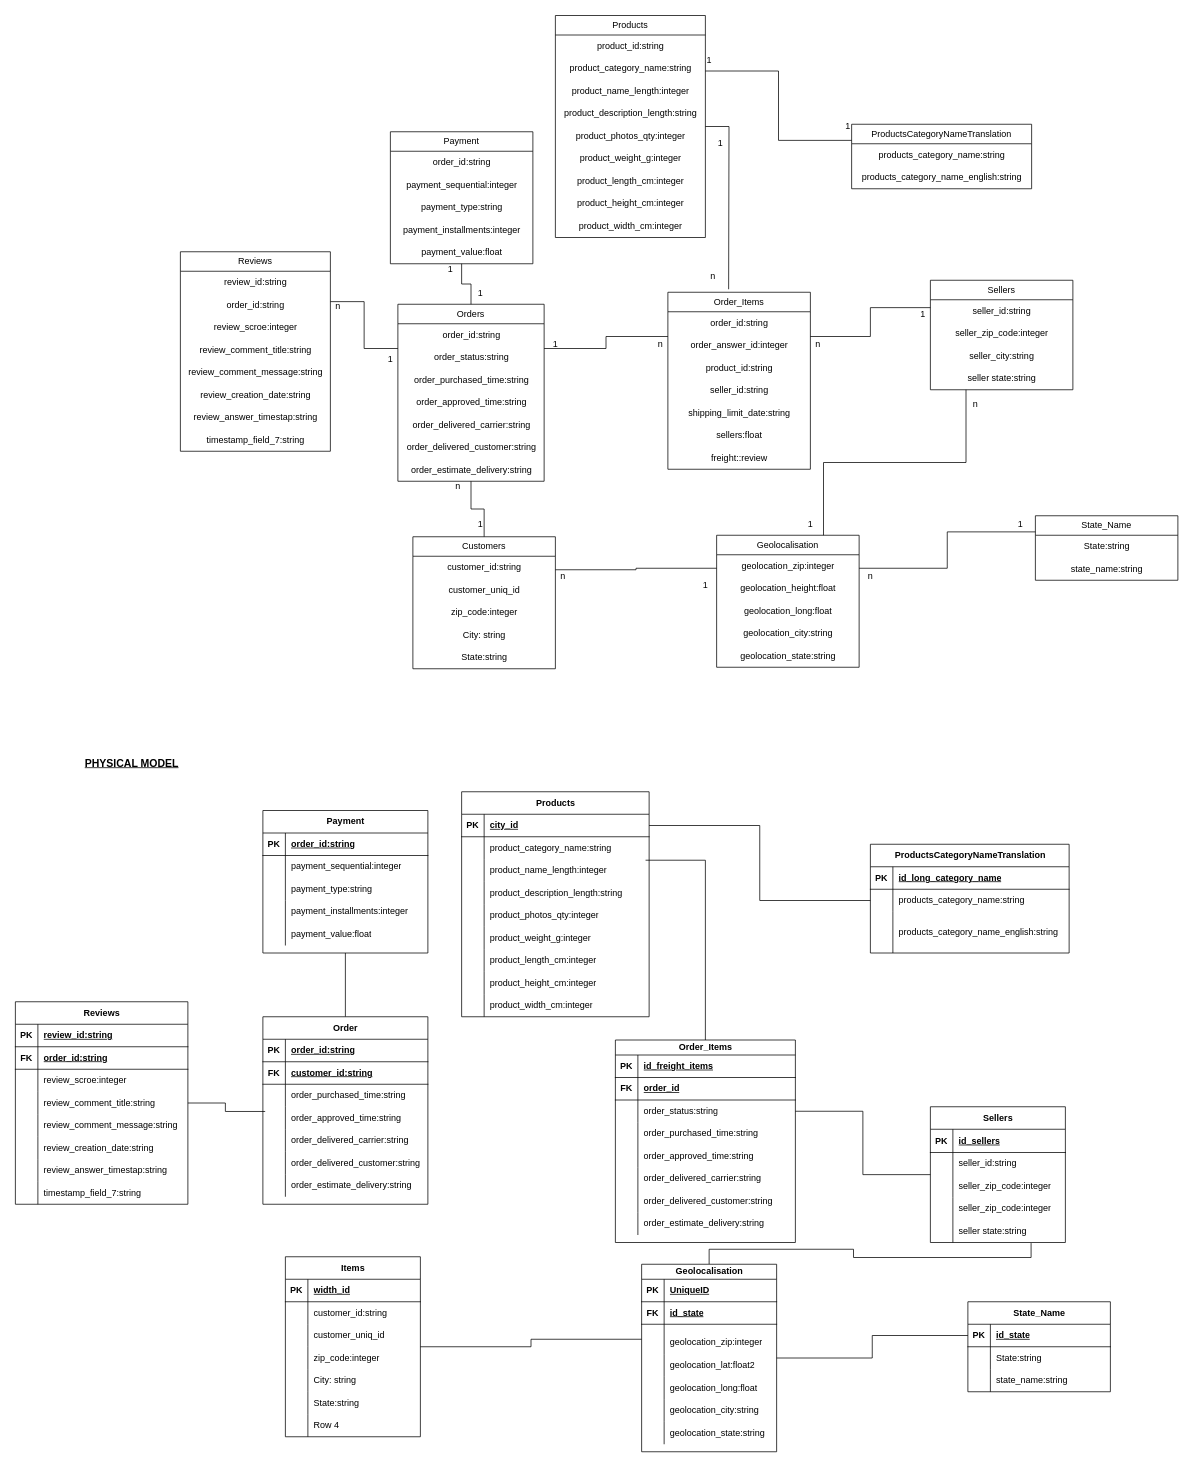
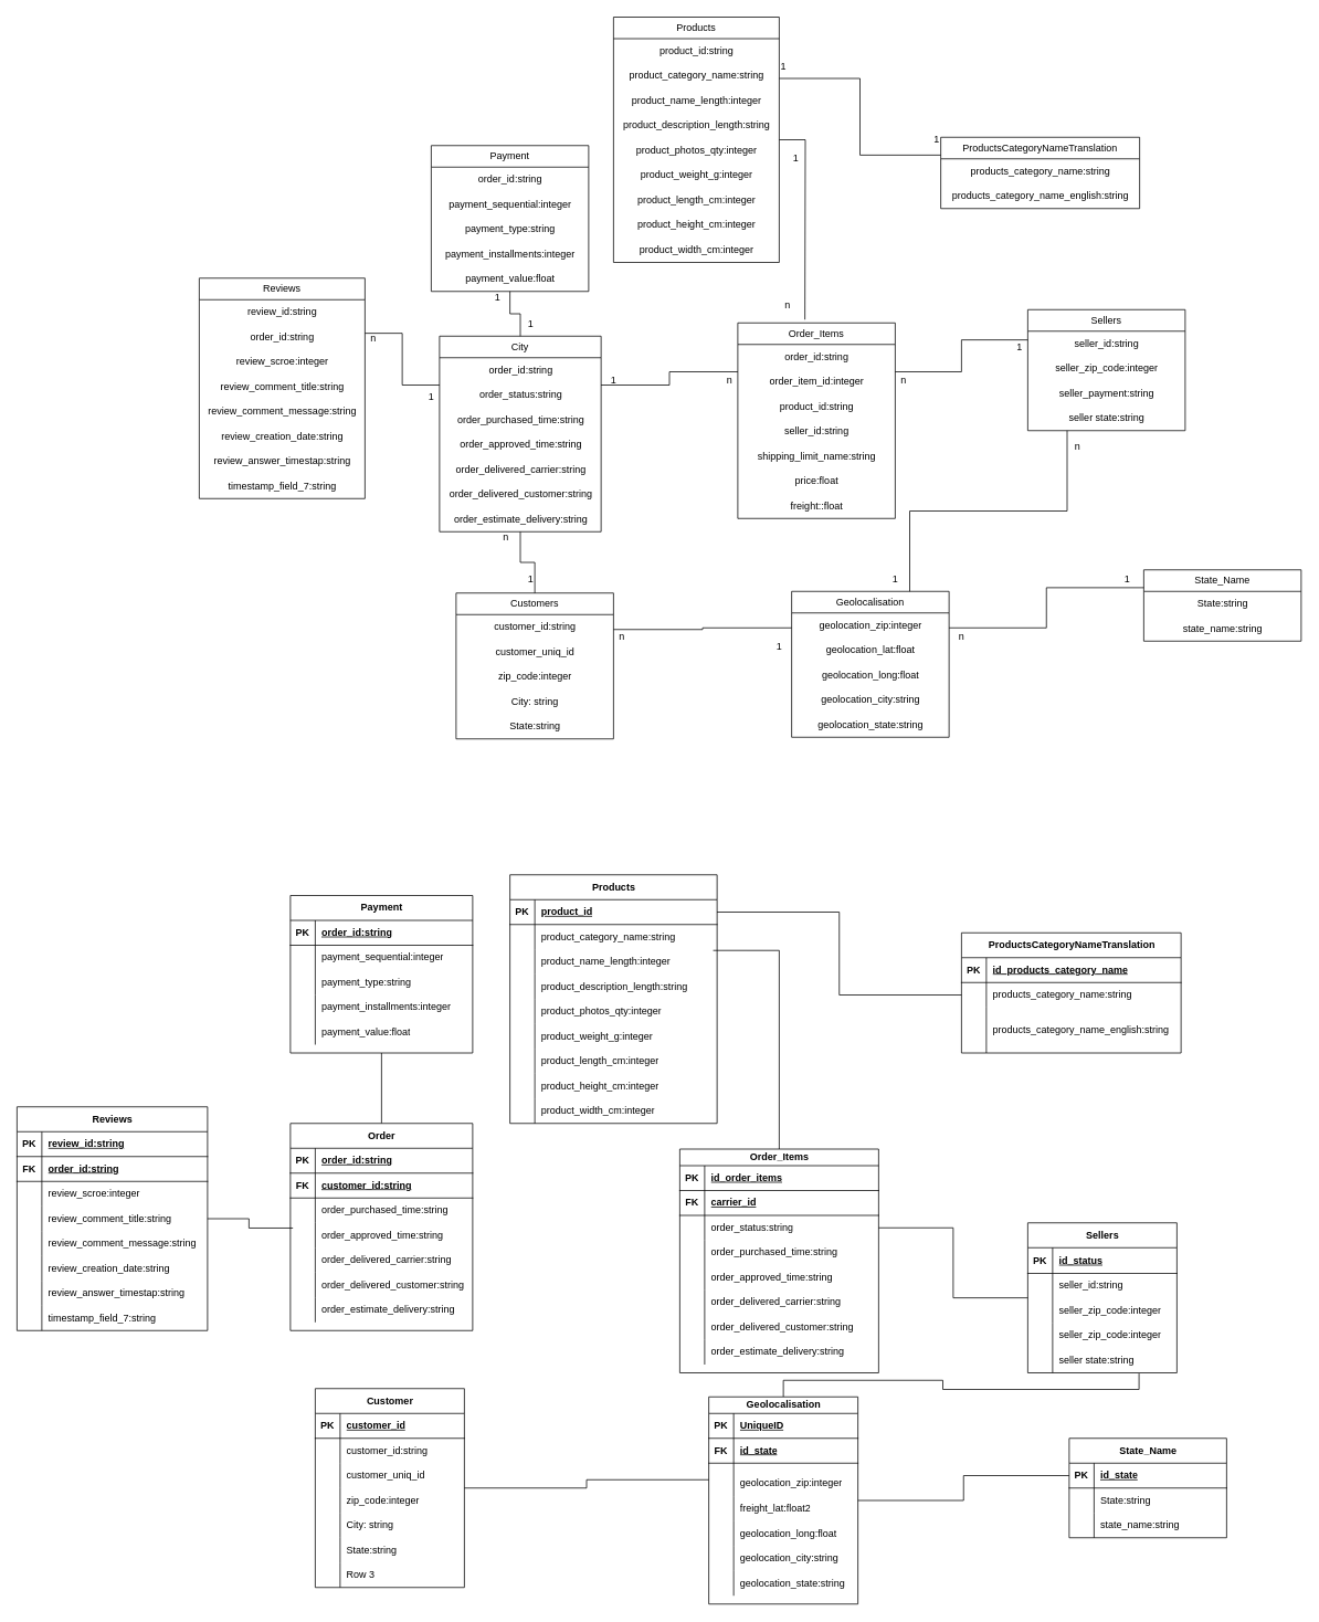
- <mxCell id="11" value="Orders" style="swimlane;fontStyle=0;childLayout=stackLayout;horizontal=1;startSize=26;fillColor=none;horizontalStack=0;resizeParent=1;resizeParentMax=0;resizeLast=0;collapsible=1;marginBottom=0;whiteSpace=wrap;html=1;" parent="1" vertex="1"><mxGeometry x="530" y="405" width="195" height="236" as="geometry"><mxRectangle x="150" y="260" width="80" height="30" as="alternateBounds" /></mxGeometry></mxCell>
+ <mxCell id="11" value="City" style="swimlane;fontStyle=0;childLayout=stackLayout;horizontal=1;startSize=26;fillColor=none;horizontalStack=0;resizeParent=1;resizeParentMax=0;resizeLast=0;collapsible=1;marginBottom=0;whiteSpace=wrap;html=1;" parent="1" vertex="1"><mxGeometry x="530" y="405" width="195" height="236" as="geometry"><mxRectangle x="150" y="260" width="80" height="30" as="alternateBounds" /></mxGeometry></mxCell>
- <mxCell id="43" value="order_answer_id:integer" style="text;html=1;align=center;verticalAlign=middle;resizable=0;points=[];autosize=1;strokeColor=none;fillColor=none;" parent="41" vertex="1"><mxGeometry y="56" width="190" height="30" as="geometry" /></mxCell>
+ <mxCell id="43" value="order_item_id:integer" style="text;html=1;align=center;verticalAlign=middle;resizable=0;points=[];autosize=1;strokeColor=none;fillColor=none;" parent="41" vertex="1"><mxGeometry y="56" width="190" height="30" as="geometry" /></mxCell>
- <mxCell id="59" value="seller_city:string" style="text;html=1;align=center;verticalAlign=middle;resizable=0;points=[];autosize=1;strokeColor=none;fillColor=none;" parent="56" vertex="1"><mxGeometry y="86" width="190" height="30" as="geometry" /></mxCell>
+ <mxCell id="59" value="seller_payment:string" style="text;html=1;align=center;verticalAlign=middle;resizable=0;points=[];autosize=1;strokeColor=none;fillColor=none;" parent="56" vertex="1"><mxGeometry y="86" width="190" height="30" as="geometry" /></mxCell>
- <mxCell id="46" value="shipping_limit_date:string" style="text;html=1;align=center;verticalAlign=middle;resizable=0;points=[];autosize=1;strokeColor=none;fillColor=none;" parent="41" vertex="1"><mxGeometry y="146" width="190" height="30" as="geometry" /></mxCell>
+ <mxCell id="46" value="shipping_limit_name:string" style="text;html=1;align=center;verticalAlign=middle;resizable=0;points=[];autosize=1;strokeColor=none;fillColor=none;" parent="41" vertex="1"><mxGeometry y="146" width="190" height="30" as="geometry" /></mxCell>
- <mxCell id="47" value="sellers:float" style="text;html=1;align=center;verticalAlign=middle;resizable=0;points=[];autosize=1;strokeColor=none;fillColor=none;" parent="41" vertex="1"><mxGeometry y="176" width="190" height="30" as="geometry" /></mxCell>
+ <mxCell id="47" value="price:float" style="text;html=1;align=center;verticalAlign=middle;resizable=0;points=[];autosize=1;strokeColor=none;fillColor=none;" parent="41" vertex="1"><mxGeometry y="176" width="190" height="30" as="geometry" /></mxCell>
- <mxCell id="48" value="freight::review" style="text;html=1;align=center;verticalAlign=middle;resizable=0;points=[];autosize=1;strokeColor=none;fillColor=none;" parent="41" vertex="1"><mxGeometry y="206" width="190" height="30" as="geometry" /></mxCell>
+ <mxCell id="48" value="freight::float" style="text;html=1;align=center;verticalAlign=middle;resizable=0;points=[];autosize=1;strokeColor=none;fillColor=none;" parent="41" vertex="1"><mxGeometry y="206" width="190" height="30" as="geometry" /></mxCell>
- <mxCell id="65" value="geolocation_height:float" style="text;html=1;align=center;verticalAlign=middle;resizable=0;points=[];autosize=1;strokeColor=none;fillColor=none;" parent="63" vertex="1"><mxGeometry y="56" width="190" height="30" as="geometry" /></mxCell>
+ <mxCell id="65" value="geolocation_lat:float" style="text;html=1;align=center;verticalAlign=middle;resizable=0;points=[];autosize=1;strokeColor=none;fillColor=none;" parent="63" vertex="1"><mxGeometry y="56" width="190" height="30" as="geometry" /></mxCell>
- <mxCell id="96" value="&lt;div style=&quot;font-size: 14px;&quot;&gt;PHYSICAL MODEL&lt;/div&gt;&lt;div style=&quot;font-size: 14px;&quot;&gt;&lt;br style=&quot;font-size: 14px;&quot;&gt;&lt;/div&gt;" style="text;html=1;align=center;verticalAlign=middle;resizable=0;points=[];autosize=1;strokeColor=none;fillColor=none;fontSize=14;fontStyle=5" vertex="1" parent="1"><mxGeometry x="100" y="1000" width="150" height="50" as="geometry" /></mxCell>
- <mxCell id="240" value="city_id" style="shape=partialRectangle;connectable=0;fillColor=none;top=0;left=0;bottom=0;right=0;align=left;spacingLeft=6;fontStyle=5;overflow=hidden;whiteSpace=wrap;html=1;" vertex="1" parent="238"><mxGeometry x="30" width="220" height="30" as="geometry"><mxRectangle width="220" height="30" as="alternateBounds" /></mxGeometry></mxCell>
+ <mxCell id="240" value="product_id" style="shape=partialRectangle;connectable=0;fillColor=none;top=0;left=0;bottom=0;right=0;align=left;spacingLeft=6;fontStyle=5;overflow=hidden;whiteSpace=wrap;html=1;" vertex="1" parent="238"><mxGeometry x="30" width="220" height="30" as="geometry"><mxRectangle width="220" height="30" as="alternateBounds" /></mxGeometry></mxCell>
- <mxCell id="268" value="id_long_category_name" style="shape=partialRectangle;connectable=0;fillColor=none;top=0;left=0;bottom=0;right=0;align=left;spacingLeft=6;fontStyle=5;overflow=hidden;whiteSpace=wrap;html=1;" vertex="1" parent="266"><mxGeometry x="30" width="235" height="30" as="geometry"><mxRectangle width="235" height="30" as="alternateBounds" /></mxGeometry></mxCell>
+ <mxCell id="268" value="id_products_category_name" style="shape=partialRectangle;connectable=0;fillColor=none;top=0;left=0;bottom=0;right=0;align=left;spacingLeft=6;fontStyle=5;overflow=hidden;whiteSpace=wrap;html=1;" vertex="1" parent="266"><mxGeometry x="30" width="235" height="30" as="geometry"><mxRectangle width="235" height="30" as="alternateBounds" /></mxGeometry></mxCell>
- <mxCell id="215" value="id_freight_items" style="shape=partialRectangle;connectable=0;fillColor=none;top=0;left=0;bottom=0;right=0;align=left;spacingLeft=6;fontStyle=5;overflow=hidden;whiteSpace=wrap;html=1;" vertex="1" parent="213"><mxGeometry x="30" width="210" height="30" as="geometry"><mxRectangle width="210" height="30" as="alternateBounds" /></mxGeometry></mxCell>
+ <mxCell id="215" value="id_order_items" style="shape=partialRectangle;connectable=0;fillColor=none;top=0;left=0;bottom=0;right=0;align=left;spacingLeft=6;fontStyle=5;overflow=hidden;whiteSpace=wrap;html=1;" vertex="1" parent="213"><mxGeometry x="30" width="210" height="30" as="geometry"><mxRectangle width="210" height="30" as="alternateBounds" /></mxGeometry></mxCell>
- <mxCell id="218" value="order_id" style="shape=partialRectangle;connectable=0;fillColor=none;top=0;left=0;bottom=0;right=0;align=left;spacingLeft=6;fontStyle=5;overflow=hidden;whiteSpace=wrap;html=1;" vertex="1" parent="216"><mxGeometry x="30" width="210" height="30" as="geometry"><mxRectangle width="210" height="30" as="alternateBounds" /></mxGeometry></mxCell>
+ <mxCell id="218" value="carrier_id" style="shape=partialRectangle;connectable=0;fillColor=none;top=0;left=0;bottom=0;right=0;align=left;spacingLeft=6;fontStyle=5;overflow=hidden;whiteSpace=wrap;html=1;" vertex="1" parent="216"><mxGeometry x="30" width="210" height="30" as="geometry"><mxRectangle width="210" height="30" as="alternateBounds" /></mxGeometry></mxCell>
- <mxCell id="199" value="id_sellers" style="shape=partialRectangle;connectable=0;fillColor=none;top=0;left=0;bottom=0;right=0;align=left;spacingLeft=6;fontStyle=5;overflow=hidden;whiteSpace=wrap;html=1;" vertex="1" parent="197"><mxGeometry x="30" width="150" height="31" as="geometry"><mxRectangle width="150" height="31" as="alternateBounds" /></mxGeometry></mxCell>
+ <mxCell id="199" value="id_status" style="shape=partialRectangle;connectable=0;fillColor=none;top=0;left=0;bottom=0;right=0;align=left;spacingLeft=6;fontStyle=5;overflow=hidden;whiteSpace=wrap;html=1;" vertex="1" parent="197"><mxGeometry x="30" width="150" height="31" as="geometry"><mxRectangle width="150" height="31" as="alternateBounds" /></mxGeometry></mxCell>
- <mxCell id="98" value="Items" style="shape=table;startSize=30;container=1;collapsible=1;childLayout=tableLayout;fixedRows=1;rowLines=0;fontStyle=1;align=center;resizeLast=1;html=1;" vertex="1" parent="1"><mxGeometry y="1675" width="180" height="240" as="geometry" x="380" /></mxCell>
+ <mxCell id="98" value="Customer" style="shape=table;startSize=30;container=1;collapsible=1;childLayout=tableLayout;fixedRows=1;rowLines=0;fontStyle=1;align=center;resizeLast=1;html=1;" vertex="1" parent="1"><mxGeometry y="1675" width="180" height="240" as="geometry" x="380" /></mxCell>
- <mxCell id="101" value="width_id" style="shape=partialRectangle;connectable=0;fillColor=none;top=0;left=0;bottom=0;right=0;align=left;spacingLeft=6;fontStyle=5;overflow=hidden;whiteSpace=wrap;html=1;" vertex="1" parent="99"><mxGeometry x="30" width="150" height="30" as="geometry"><mxRectangle width="150" height="30" as="alternateBounds" /></mxGeometry></mxCell>
+ <mxCell id="101" value="customer_id" style="shape=partialRectangle;connectable=0;fillColor=none;top=0;left=0;bottom=0;right=0;align=left;spacingLeft=6;fontStyle=5;overflow=hidden;whiteSpace=wrap;html=1;" vertex="1" parent="99"><mxGeometry x="30" width="150" height="30" as="geometry"><mxRectangle width="150" height="30" as="alternateBounds" /></mxGeometry></mxCell>
- <mxCell id="291" value="geolocation_lat:float2" style="shape=partialRectangle;connectable=0;fillColor=none;top=0;left=0;bottom=0;right=0;align=left;spacingLeft=6;overflow=hidden;whiteSpace=wrap;html=1;" vertex="1" parent="289"><mxGeometry x="30" width="150" height="30" as="geometry"><mxRectangle width="150" height="30" as="alternateBounds" /></mxGeometry></mxCell>
+ <mxCell id="291" value="freight_lat:float2" style="shape=partialRectangle;connectable=0;fillColor=none;top=0;left=0;bottom=0;right=0;align=left;spacingLeft=6;overflow=hidden;whiteSpace=wrap;html=1;" vertex="1" parent="289"><mxGeometry x="30" width="150" height="30" as="geometry"><mxRectangle width="150" height="30" as="alternateBounds" /></mxGeometry></mxCell>
- <mxCell id="119" value="Row 4" style="shape=partialRectangle;connectable=0;fillColor=none;top=0;left=0;bottom=0;right=0;align=left;spacingLeft=6;overflow=hidden;whiteSpace=wrap;html=1;" vertex="1" parent="117"><mxGeometry x="30" width="150" height="30" as="geometry"><mxRectangle width="150" height="30" as="alternateBounds" /></mxGeometry></mxCell>
+ <mxCell id="119" value="Row 3" style="shape=partialRectangle;connectable=0;fillColor=none;top=0;left=0;bottom=0;right=0;align=left;spacingLeft=6;overflow=hidden;whiteSpace=wrap;html=1;" vertex="1" parent="117"><mxGeometry x="30" width="150" height="30" as="geometry"><mxRectangle width="150" height="30" as="alternateBounds" /></mxGeometry></mxCell>
